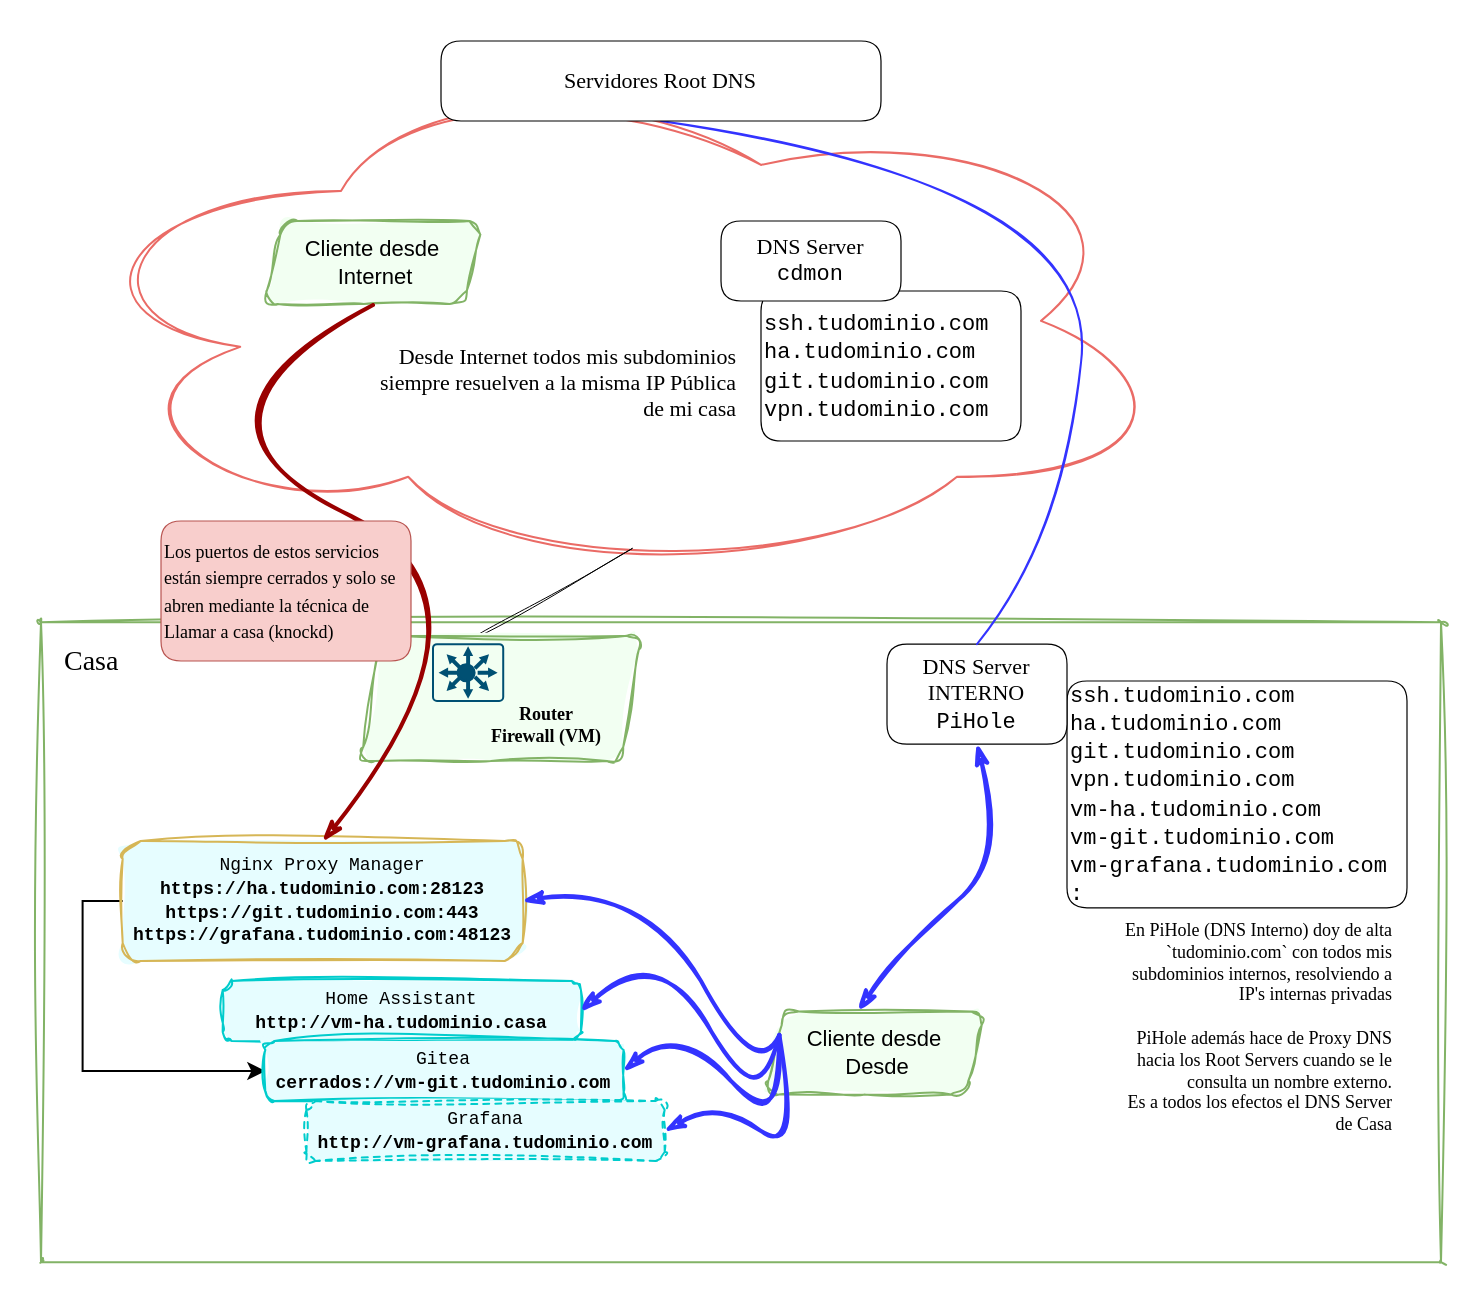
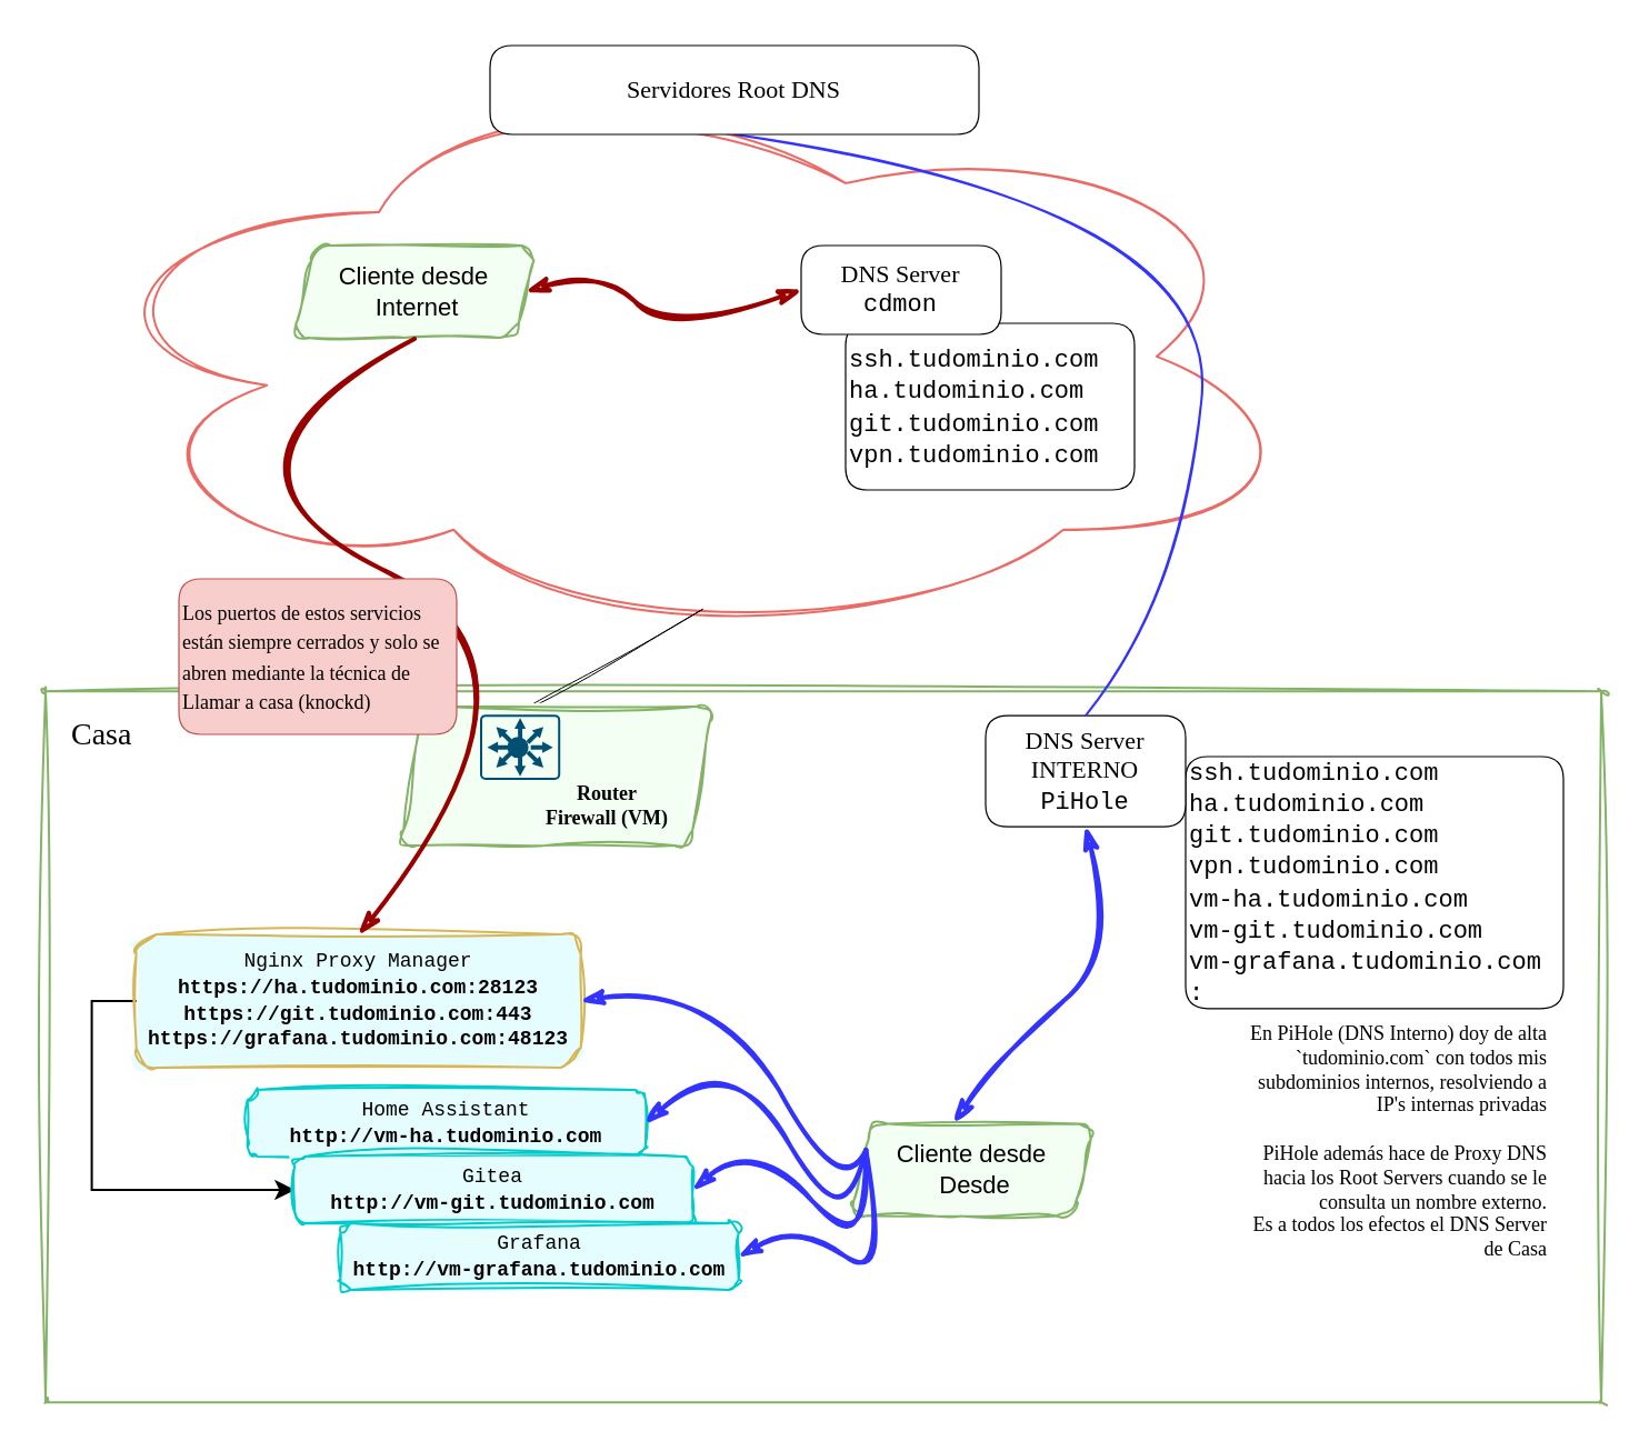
+ <mxCell id="10" value="" style="endArrow=classicThin;html=1;entryX=1;entryY=0.5;entryDx=0;entryDy=0;curved=1;strokeColor=#990000;strokeWidth=2;sketch=1;curveFitting=1;jiggle=1;exitX=0;exitY=0.5;exitDx=0;exitDy=0;startArrow=classicThin;startFill=1;endFill=1;" parent="1" source="6" target="9" edge="1"><mxGeometry width="50" height="50" relative="1" as="geometry"><mxPoint x="231" y="395" as="sourcePoint" /><mxPoint x="115" y="175" as="targetPoint" /><Array as="points"><mxPoint x="300" y="150" /><mxPoint x="270" y="120" /></Array></mxGeometry></mxCell>
- <mxCell id="11" value="&lt;div style=&quot;border-color: var(--border-color); color: rgb(0, 0, 0); font-size: 10px; font-style: normal; font-variant-ligatures: normal; font-variant-caps: normal; font-weight: 400; letter-spacing: normal; orphans: 2; text-indent: 0px; text-transform: none; widows: 2; word-spacing: 0px; -webkit-text-stroke-width: 0px; background-color: rgb(251, 251, 251); text-decoration-thickness: initial; text-decoration-style: initial; text-decoration-color: initial;&quot;&gt;&lt;/div&gt;&lt;font style=&quot;font-size: 11px;&quot;&gt;Desde Internet todos mis subdominios siempre resuelven a la misma IP Pública de mi casa&lt;/font&gt;" style="text;whiteSpace=wrap;html=1;fontSize=10;align=right;fontFamily=Verdana;" parent="1" vertex="1"><mxGeometry x="180" y="165" width="190" height="50" as="geometry" /></mxCell>
- <mxCell id="14" value="&lt;span style=&quot;border-color: var(--border-color); font-size: 9px; text-align: left; background-color: initial;&quot;&gt;&lt;font style=&quot;border-color: var(--border-color); font-size: 9px;&quot; face=&quot;Courier New&quot;&gt;Home Assistant&lt;br&gt;&lt;b&gt;http://vm-ha.tudominio.casa&lt;/b&gt;&lt;/font&gt;&lt;/span&gt;" style="rounded=1;whiteSpace=wrap;html=1;sketch=1;curveFitting=1;jiggle=2;fillColor=#E6FDFF;strokeColor=#00CCCC;fillStyle=solid;fontSize=9;" parent="1" vertex="1"><mxGeometry x="110.84" y="490" width="179.12" height="30" as="geometry" /></mxCell>
+ <mxCell id="14" value="&lt;span style=&quot;border-color: var(--border-color); font-size: 9px; text-align: left; background-color: initial;&quot;&gt;&lt;font style=&quot;border-color: var(--border-color); font-size: 9px;&quot; face=&quot;Courier New&quot;&gt;Home Assistant&lt;br&gt;&lt;b&gt;http://vm-ha.tudominio.com&lt;/b&gt;&lt;/font&gt;&lt;/span&gt;" style="rounded=1;whiteSpace=wrap;html=1;sketch=1;curveFitting=1;jiggle=2;fillColor=#E6FDFF;strokeColor=#00CCCC;fillStyle=solid;fontSize=9;" parent="1" vertex="1"><mxGeometry x="110.84" y="490" width="179.12" height="30" as="geometry" /></mxCell>
- <mxCell id="18" value="&lt;span style=&quot;border-color: var(--border-color); font-size: 9px; text-align: left; background-color: initial;&quot;&gt;&lt;font style=&quot;border-color: var(--border-color); font-size: 9px;&quot; face=&quot;Courier New&quot;&gt;Gitea&lt;br&gt;&lt;b&gt;cerrados://vm-git.tudominio.com&lt;/b&gt;&lt;/font&gt;&lt;/span&gt;" style="rounded=1;whiteSpace=wrap;html=1;sketch=1;curveFitting=1;jiggle=2;fillColor=#E6FDFF;strokeColor=#00CCCC;fillStyle=solid;fontSize=9;" parent="1" vertex="1"><mxGeometry x="132.17" y="520" width="179.12" height="30" as="geometry" /></mxCell>
+ <mxCell id="18" value="&lt;span style=&quot;border-color: var(--border-color); font-size: 9px; text-align: left; background-color: initial;&quot;&gt;&lt;font style=&quot;border-color: var(--border-color); font-size: 9px;&quot; face=&quot;Courier New&quot;&gt;Gitea&lt;br&gt;&lt;b&gt;http://vm-git.tudominio.com&lt;/b&gt;&lt;/font&gt;&lt;/span&gt;" style="rounded=1;whiteSpace=wrap;html=1;sketch=1;curveFitting=1;jiggle=2;fillColor=#E6FDFF;strokeColor=#00CCCC;fillStyle=solid;fontSize=9;" parent="1" vertex="1"><mxGeometry x="132.17" y="520" width="179.12" height="30" as="geometry" /></mxCell>
- <mxCell id="19" value="&lt;span style=&quot;border-color: var(--border-color); font-size: 9px; text-align: left; background-color: initial;&quot;&gt;&lt;font style=&quot;border-color: var(--border-color); font-size: 9px;&quot; face=&quot;Courier New&quot;&gt;Grafana&lt;br&gt;&lt;b&gt;http://vm-grafana.tudominio.com&lt;/b&gt;&lt;/font&gt;&lt;/span&gt;" style="rounded=1;whiteSpace=wrap;html=1;sketch=1;curveFitting=1;jiggle=2;fillColor=#E6FDFF;strokeColor=#00CCCC;fillStyle=solid;fontSize=9;dashed=1;" parent="1" vertex="1"><mxGeometry x="152.72" y="550" width="179.12" height="30" as="geometry" /></mxCell>
+ <mxCell id="19" value="&lt;span style=&quot;border-color: var(--border-color); font-size: 9px; text-align: left; background-color: initial;&quot;&gt;&lt;font style=&quot;border-color: var(--border-color); font-size: 9px;&quot; face=&quot;Courier New&quot;&gt;Grafana&lt;br&gt;&lt;b&gt;http://vm-grafana.tudominio.com&lt;/b&gt;&lt;/font&gt;&lt;/span&gt;" style="rounded=1;whiteSpace=wrap;html=1;sketch=1;curveFitting=1;jiggle=2;fillColor=#E6FDFF;strokeColor=#00CCCC;fillStyle=solid;fontSize=9;" parent="1" vertex="1"><mxGeometry x="152.72" y="550" width="179.12" height="30" as="geometry" /></mxCell>
